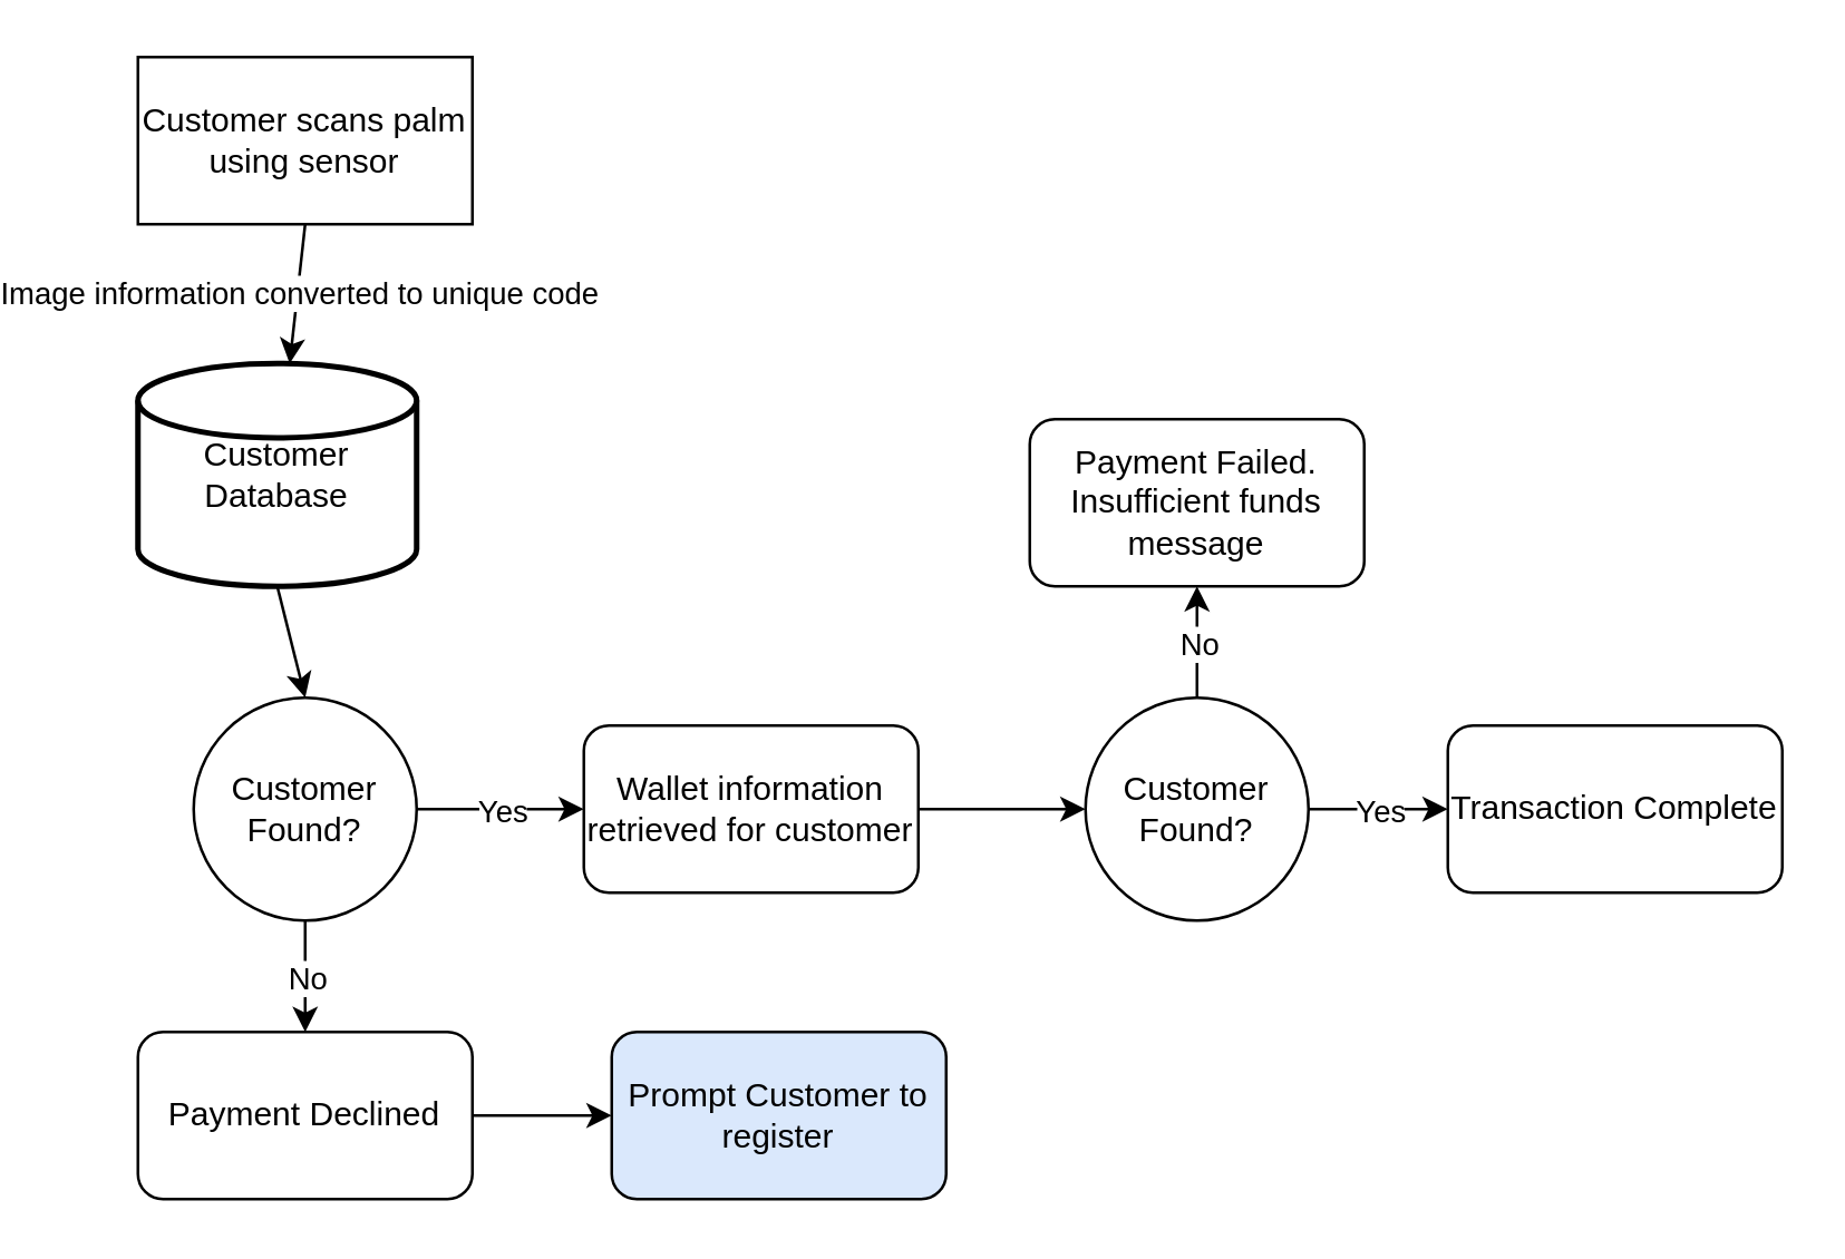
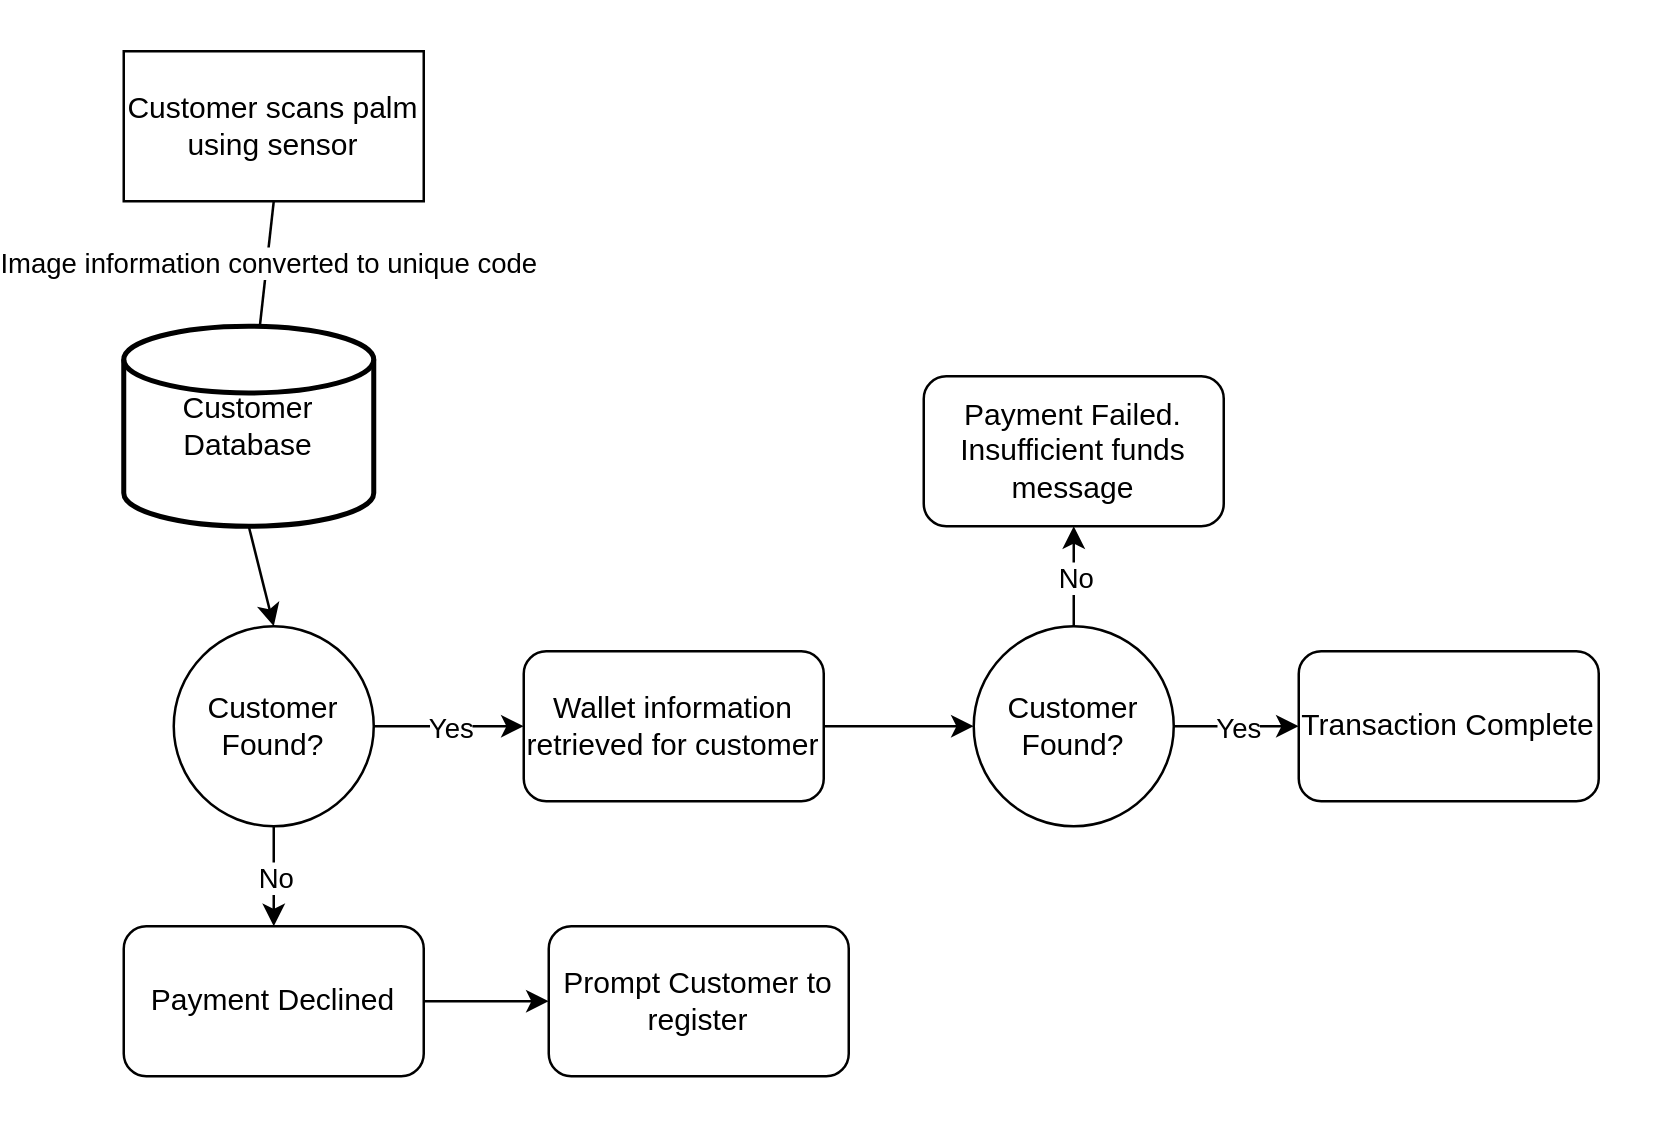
- <mxCell id="8" value="" style="endArrow=classic;html=1;exitX=0.5;exitY=1;exitDx=0;exitDy=0;" edge="1" parent="1" source="2" target="7"><mxGeometry relative="1" as="geometry"><mxPoint x="210" y="170" as="sourcePoint" /><mxPoint x="310" y="170" as="targetPoint" /></mxGeometry></mxCell>
+ <mxCell id="8" value="" style="endArrow=none;html=1;exitX=0.5;exitY=1;exitDx=0;exitDy=0;" edge="1" parent="1" source="2" target="7"><mxGeometry relative="1" as="geometry"><mxPoint x="210" y="170" as="sourcePoint" /><mxPoint x="310" y="170" as="targetPoint" /></mxGeometry></mxCell>
- <mxCell id="6" value="Prompt Customer to register" style="rounded=1;whiteSpace=wrap;html=1;fillColor=#dae8fc;" vertex="1" parent="1"><mxGeometry x="190" y="370" width="120" height="60" as="geometry" /></mxCell>
+ <mxCell id="6" value="Prompt Customer to register" style="rounded=1;whiteSpace=wrap;html=1;" vertex="1" parent="1"><mxGeometry x="190" y="370" width="120" height="60" as="geometry" /></mxCell>
